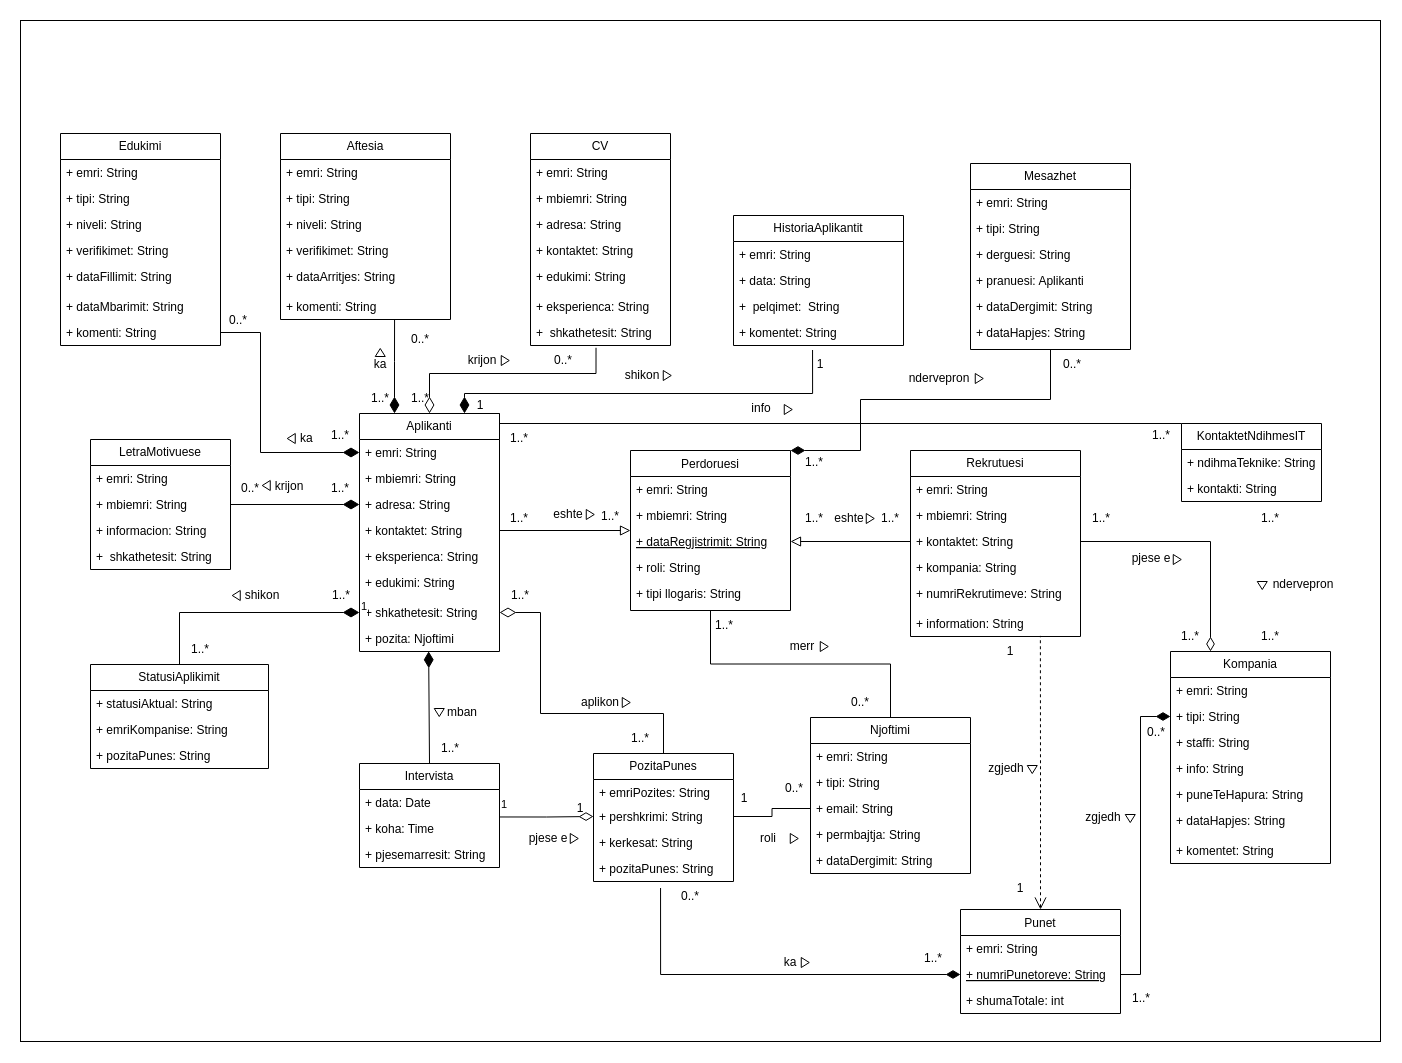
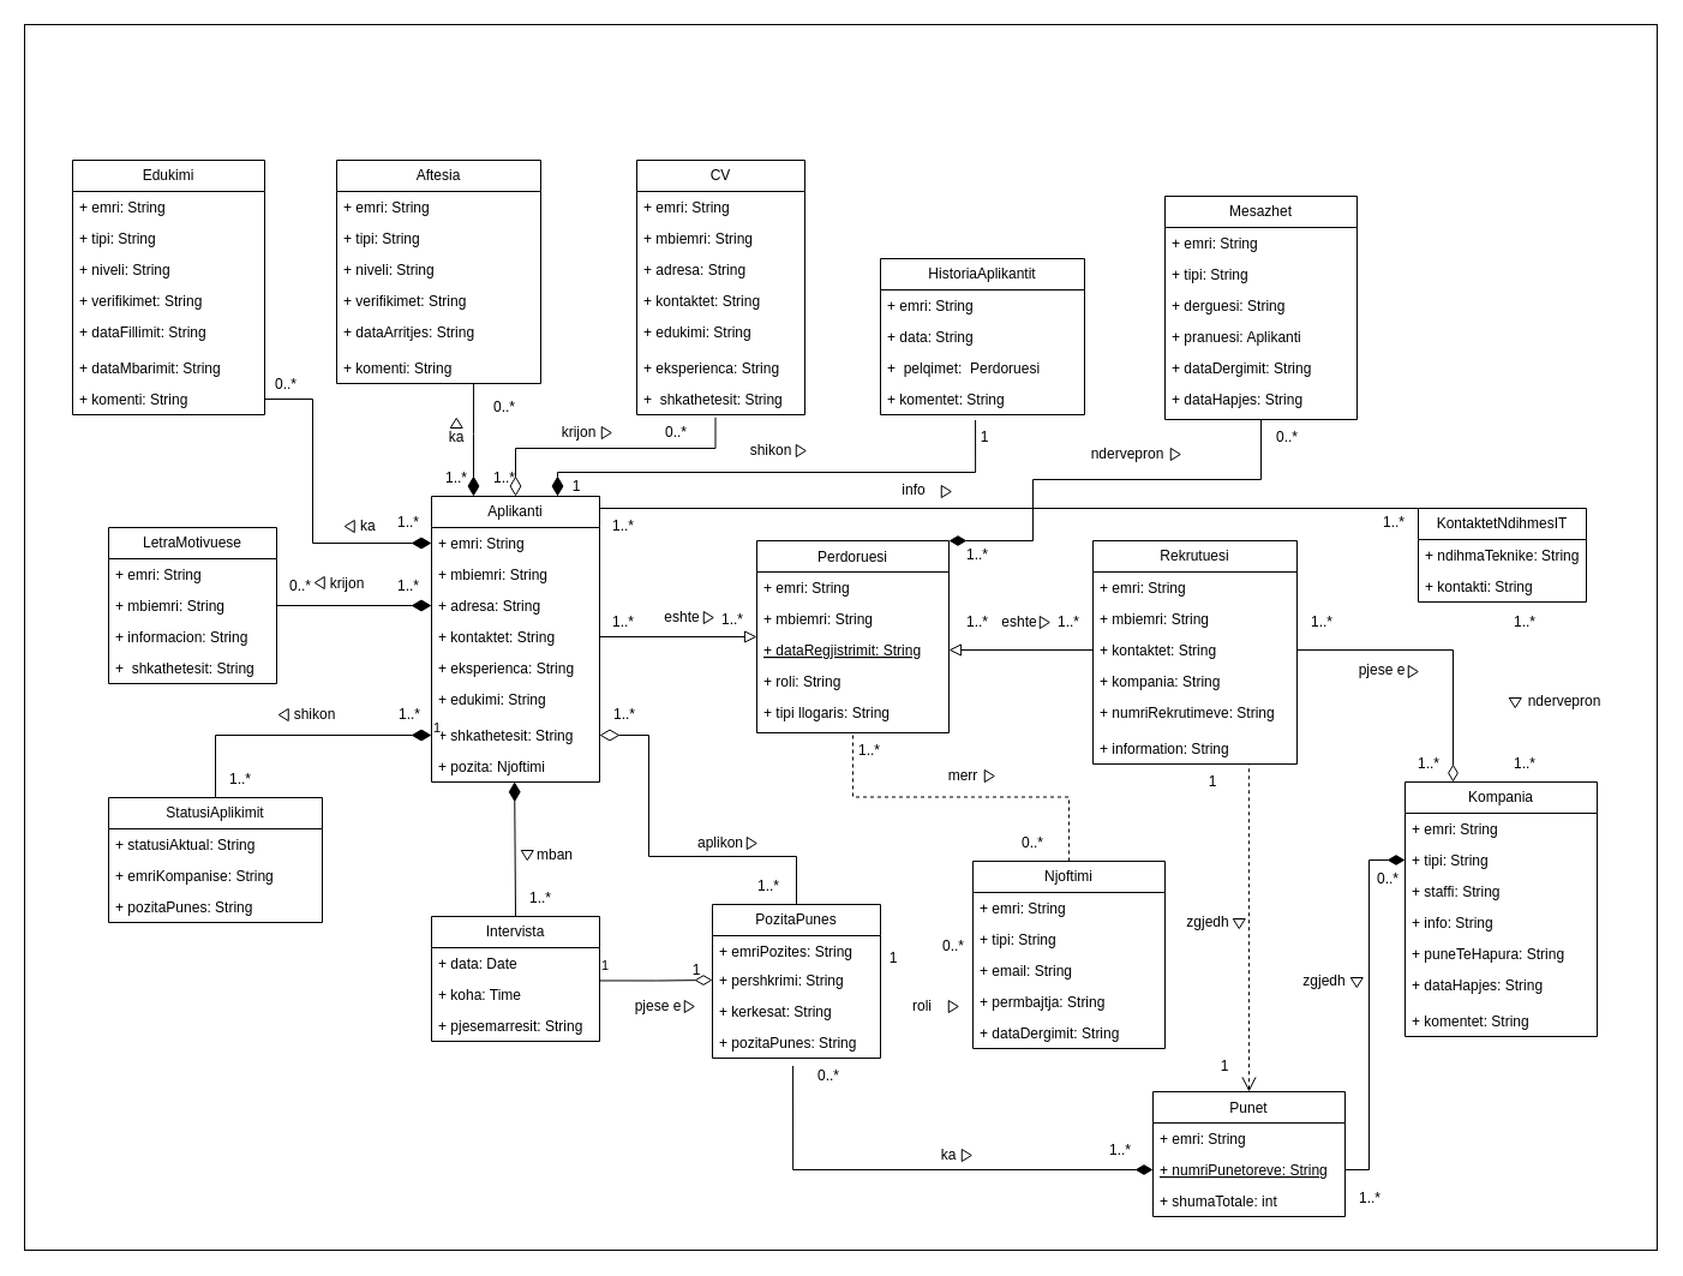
- <mxCell id="75" value="+&amp;nbsp; pelqimet:&amp;nbsp; String" style="text;strokeColor=none;fillColor=none;align=left;verticalAlign=top;spacingLeft=4;spacingRight=4;overflow=hidden;rotatable=0;points=[[0,0.5],[1,0.5]];portConstraint=eastwest;whiteSpace=wrap;html=1;" parent="72" vertex="1"><mxGeometry y="78" width="170" height="26" as="geometry" /></mxCell>
+ <mxCell id="75" value="+&amp;nbsp; pelqimet:&amp;nbsp; Perdoruesi" style="text;strokeColor=none;fillColor=none;align=left;verticalAlign=top;spacingLeft=4;spacingRight=4;overflow=hidden;rotatable=0;points=[[0,0.5],[1,0.5]];portConstraint=eastwest;whiteSpace=wrap;html=1;" parent="72" vertex="1"><mxGeometry y="78" width="170" height="26" as="geometry" /></mxCell>
- <mxCell id="100" style="edgeStyle=orthogonalEdgeStyle;rounded=0;orthogonalLoop=1;jettySize=auto;html=1;exitX=0.5;exitY=0;exitDx=0;exitDy=0;entryX=0.5;entryY=1;entryDx=0;entryDy=0;endArrow=none;endFill=0;" parent="1" source="101" target="3" edge="1"><mxGeometry relative="1" as="geometry" /></mxCell>
+ <mxCell id="100" style="edgeStyle=orthogonalEdgeStyle;rounded=0;orthogonalLoop=1;jettySize=auto;html=1;exitX=0.5;exitY=0;exitDx=0;exitDy=0;entryX=0.5;entryY=1;entryDx=0;entryDy=0;endArrow=none;endFill=0;dashed=1;" parent="1" source="101" target="3" edge="1"><mxGeometry relative="1" as="geometry" /></mxCell>
- <mxCell id="117" style="edgeStyle=orthogonalEdgeStyle;rounded=0;orthogonalLoop=1;jettySize=auto;html=1;exitX=0;exitY=0.5;exitDx=0;exitDy=0;entryX=1;entryY=0.5;entryDx=0;entryDy=0;endArrow=none;endFill=0;" parent="1" source="104" target="20" edge="1"><mxGeometry relative="1" as="geometry" /></mxCell>
